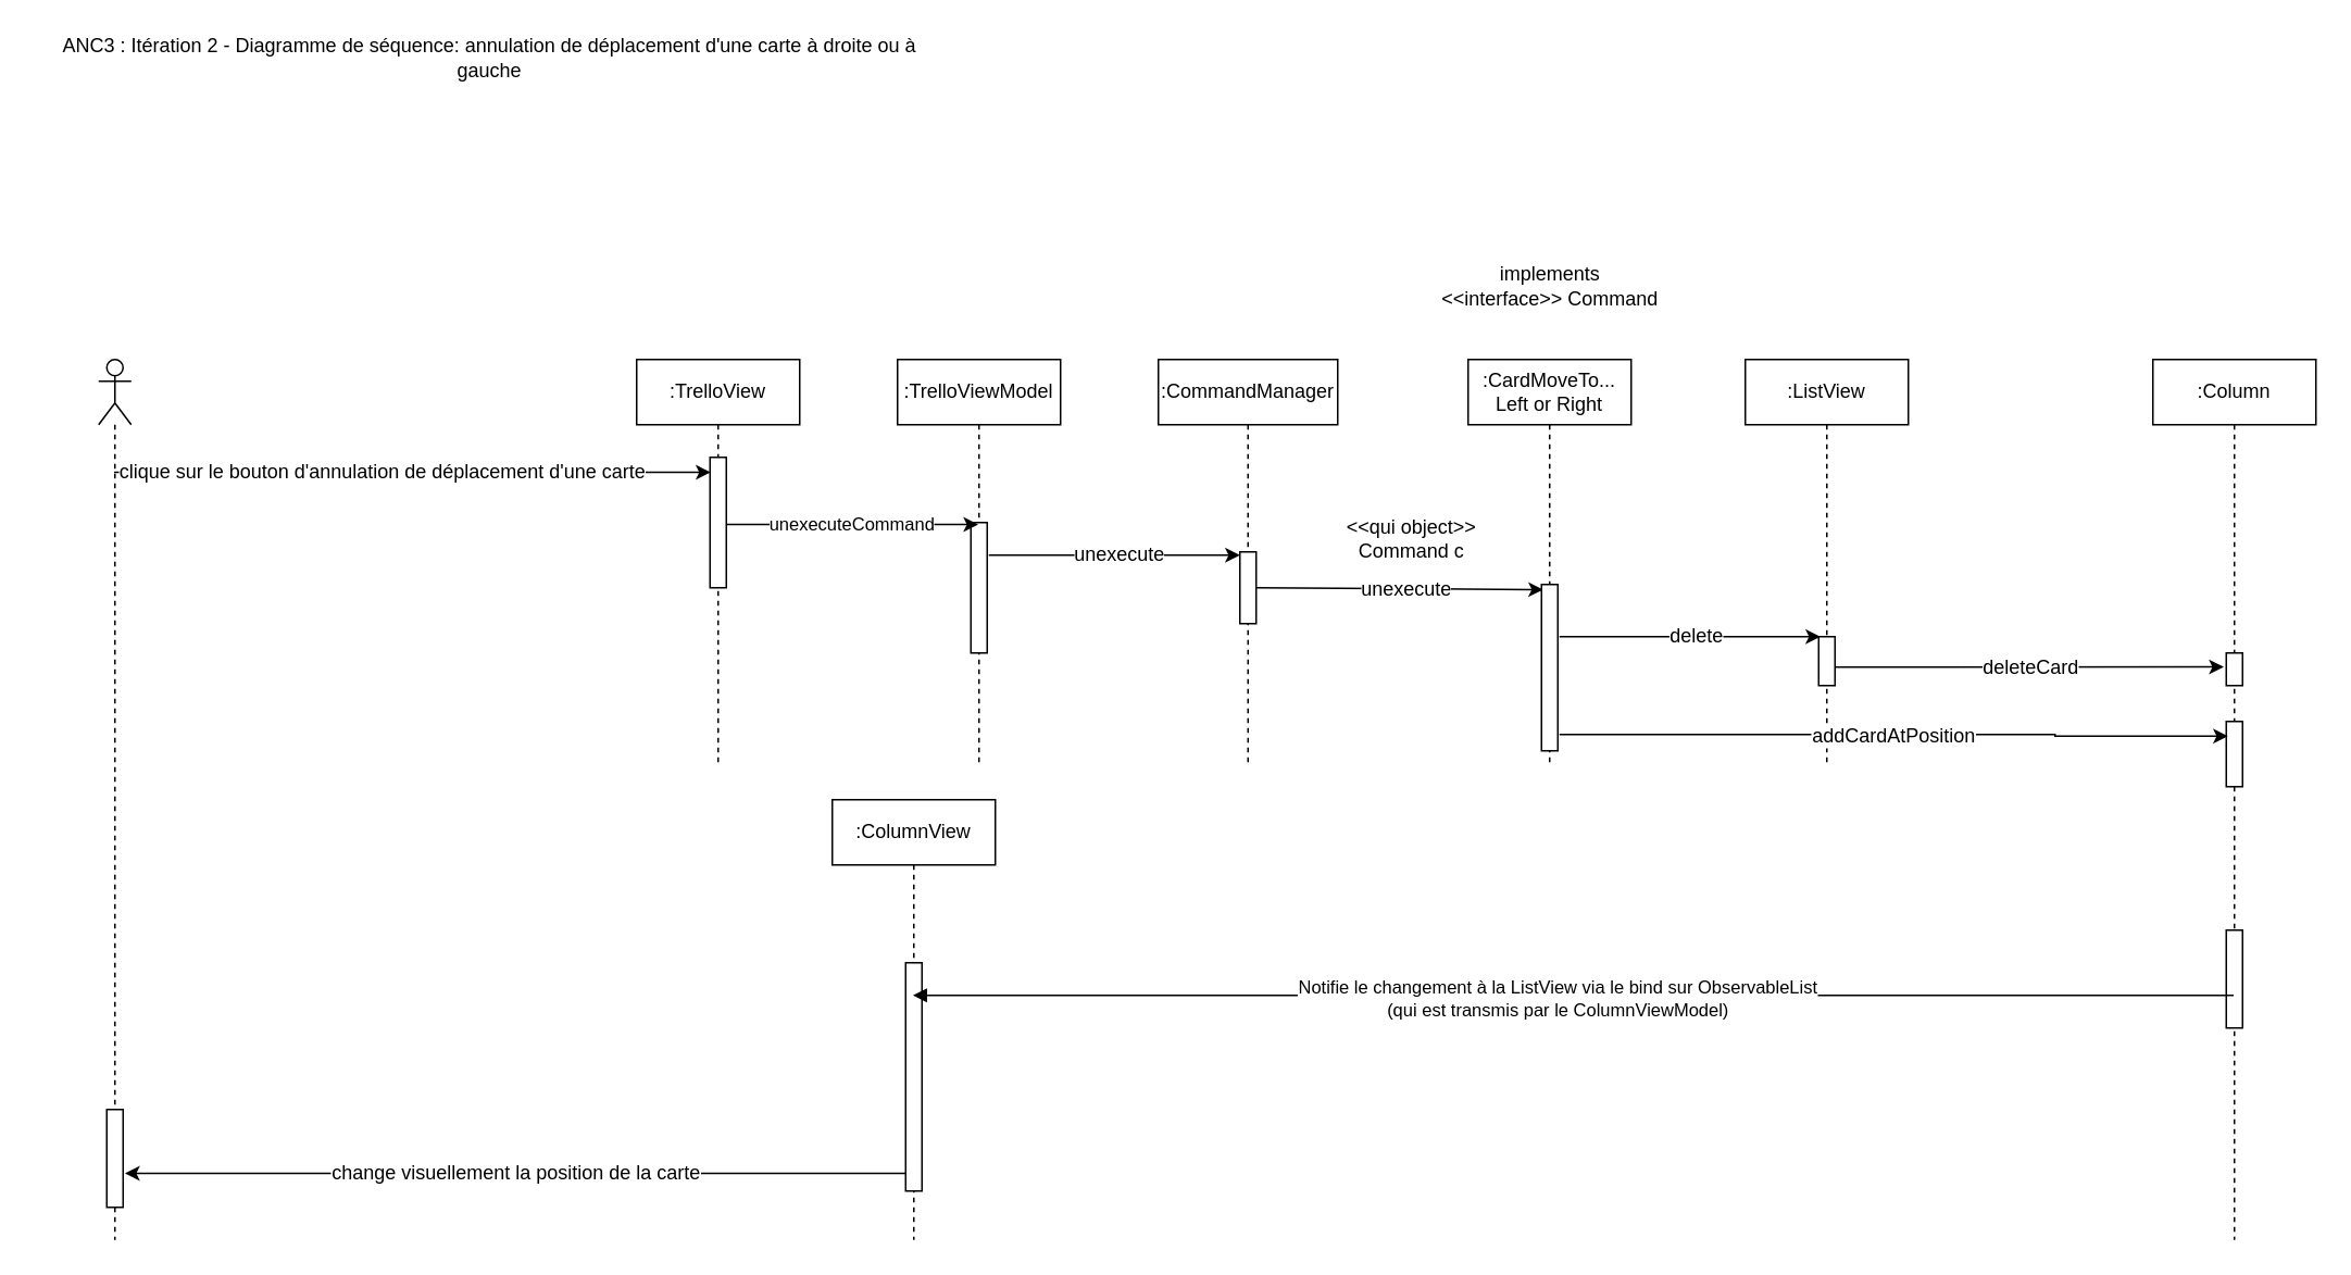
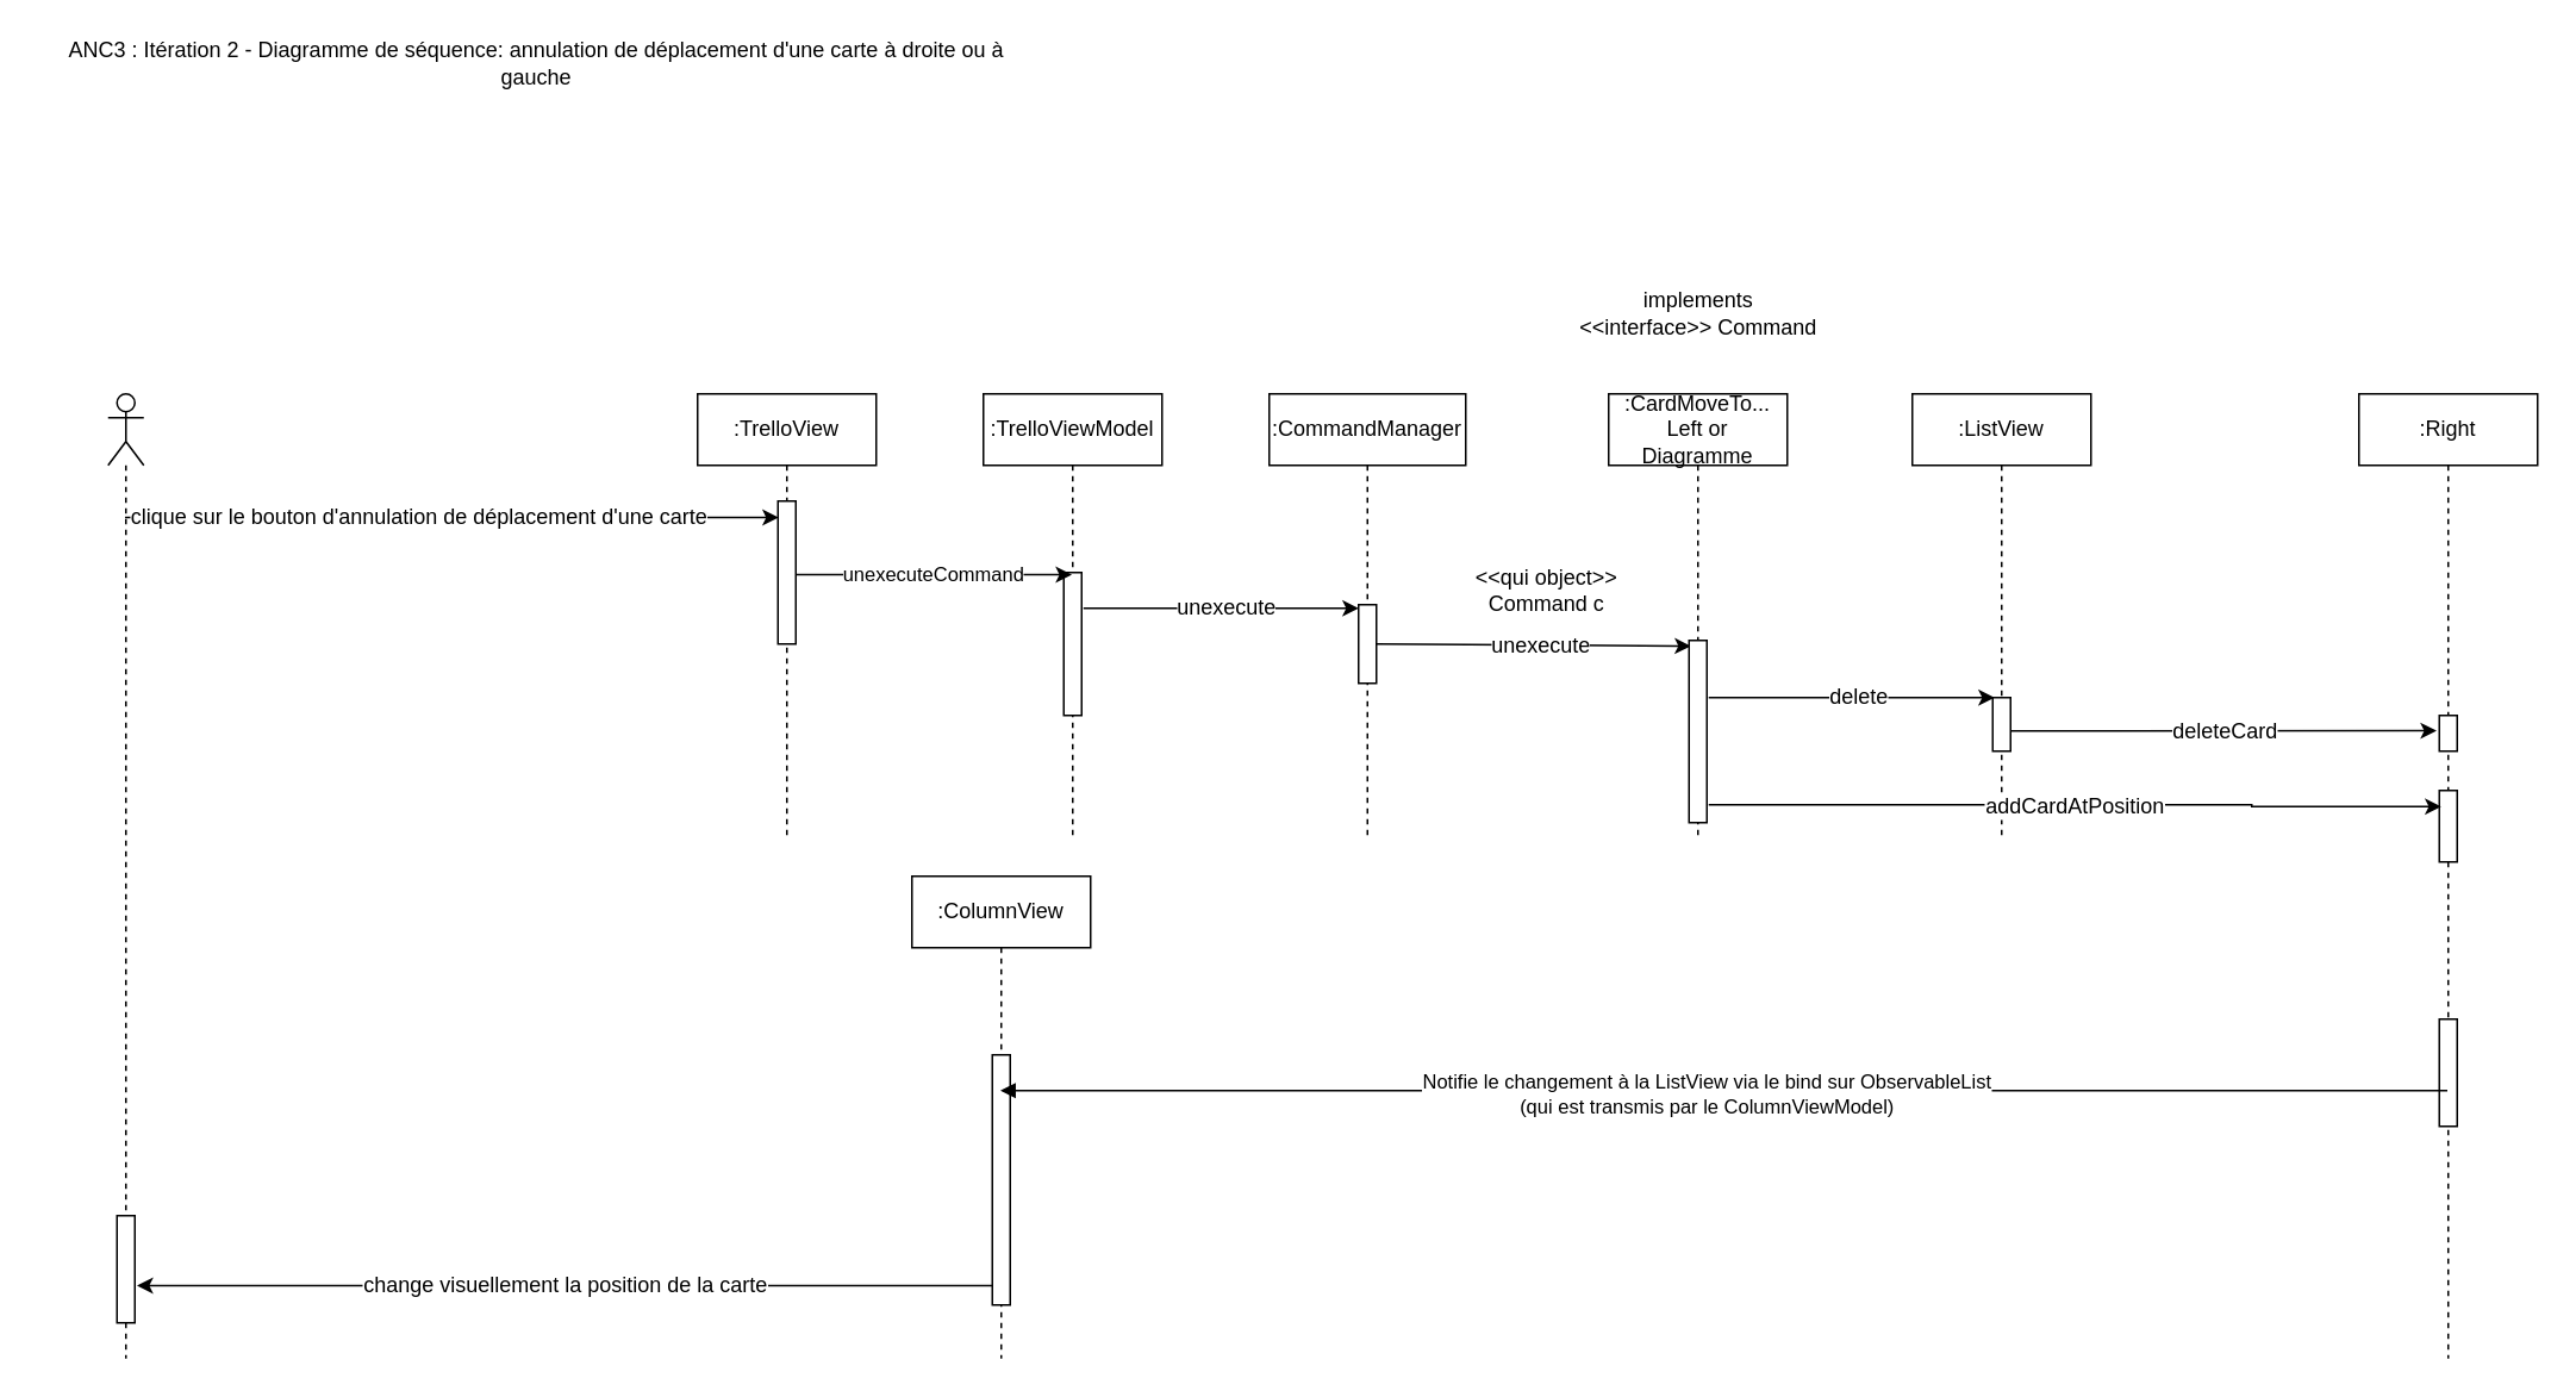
- <mxCell id="31" value="&lt;div&gt;:CardMoveTo...&lt;/div&gt;&lt;div&gt;Left or Right&lt;br&gt;&lt;/div&gt;" style="shape=umlLifeline;perimeter=lifelinePerimeter;whiteSpace=wrap;html=1;container=1;collapsible=0;recursiveResize=0;outlineConnect=0;" parent="1" vertex="1"><mxGeometry x="900" y="220" width="100" height="250" as="geometry" /></mxCell>
+ <mxCell id="31" value="&lt;div&gt;:CardMoveTo...&lt;/div&gt;&lt;div&gt;Left or Diagramme&lt;br&gt;&lt;/div&gt;" style="shape=umlLifeline;perimeter=lifelinePerimeter;whiteSpace=wrap;html=1;container=1;collapsible=0;recursiveResize=0;outlineConnect=0;" parent="1" vertex="1"><mxGeometry x="900" y="220" width="100" height="250" as="geometry" /></mxCell>
- <mxCell id="13" value=":Column" style="shape=umlLifeline;perimeter=lifelinePerimeter;whiteSpace=wrap;html=1;container=1;collapsible=0;recursiveResize=0;outlineConnect=0;fontSize=12;" parent="1" vertex="1"><mxGeometry x="1320" y="220" width="100" height="540" as="geometry" /></mxCell>
+ <mxCell id="13" value=":Right" style="shape=umlLifeline;perimeter=lifelinePerimeter;whiteSpace=wrap;html=1;container=1;collapsible=0;recursiveResize=0;outlineConnect=0;fontSize=12;" parent="1" vertex="1"><mxGeometry x="1320" y="220" width="100" height="540" as="geometry" /></mxCell>
